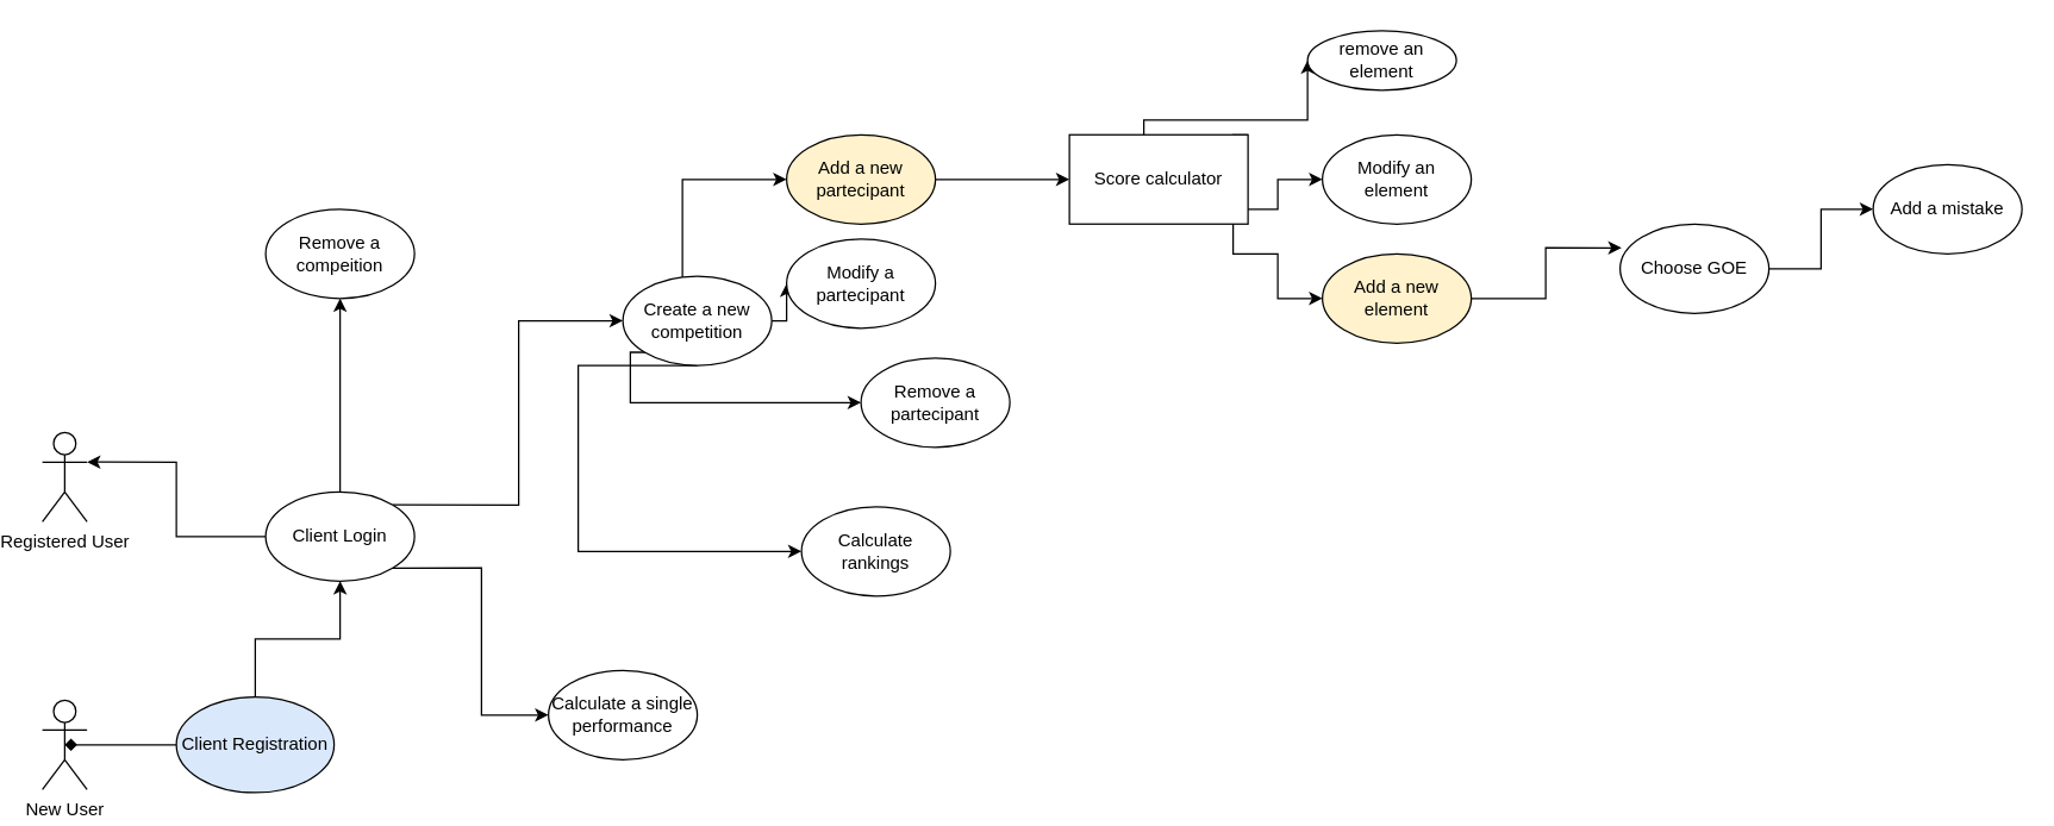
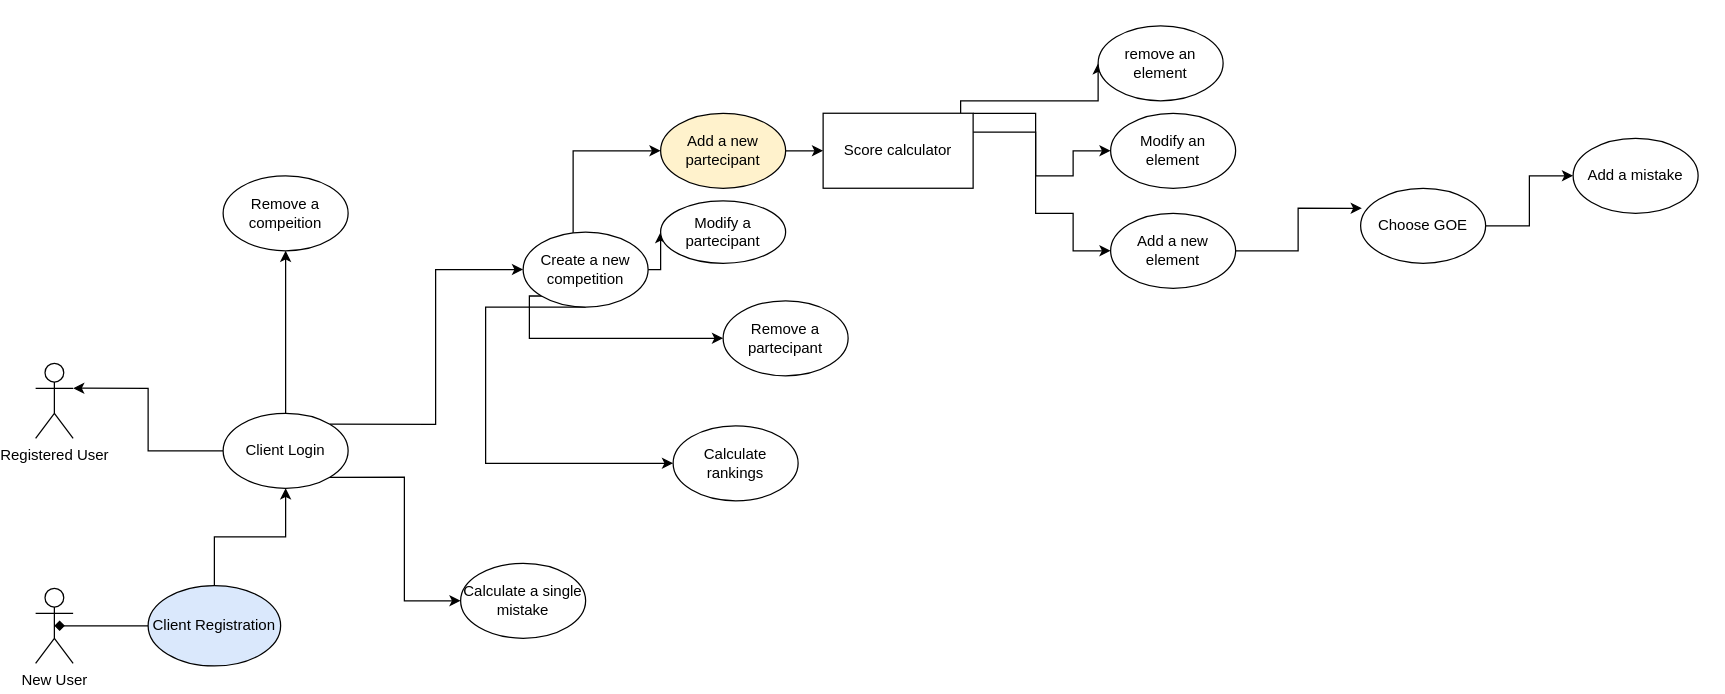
- <mxCell id="33" value="remove an element" style="ellipse;whiteSpace=wrap;html=1;" vertex="1" parent="1"><mxGeometry x="870" y="20" width="100" height="40" as="geometry" /></mxCell>
+ <mxCell id="33" value="remove an element" style="ellipse;whiteSpace=wrap;html=1;" vertex="1" parent="1"><mxGeometry x="870" y="20" width="100" height="60" as="geometry" /></mxCell>
- <mxCell id="29" value="Score calculator" style="rounded=0;whiteSpace=wrap;html=1;" vertex="1" parent="1"><mxGeometry x="710" y="90" width="120" height="60" as="geometry" /></mxCell>
+ <mxCell id="29" value="Score calculator" style="rounded=0;whiteSpace=wrap;html=1;" vertex="1" parent="1"><mxGeometry x="650" y="90" width="120" height="60" as="geometry" /></mxCell>
- <mxCell id="25" value="Modify a partecipant" style="ellipse;whiteSpace=wrap;html=1;" vertex="1" parent="1"><mxGeometry x="520" y="160" width="100" height="60" as="geometry" /></mxCell>
+ <mxCell id="25" value="Modify a partecipant" style="ellipse;whiteSpace=wrap;html=1;" vertex="1" parent="1"><mxGeometry x="520" y="160" width="100" height="50" as="geometry" /></mxCell>
- <mxCell id="24" value="Add a new element" style="ellipse;whiteSpace=wrap;html=1;fillColor=#fff2cc;" vertex="1" parent="1"><mxGeometry x="880" y="170" width="100" height="60" as="geometry" /></mxCell>
+ <mxCell id="24" value="Add a new element" style="ellipse;whiteSpace=wrap;html=1;" vertex="1" parent="1"><mxGeometry x="880" y="170" width="100" height="60" as="geometry" /></mxCell>
- <mxCell id="17" value="Calculate a single performance" style="ellipse;whiteSpace=wrap;html=1;" vertex="1" parent="1"><mxGeometry x="360" y="450" width="100" height="60" as="geometry" /></mxCell>
+ <mxCell id="17" value="Calculate a single mistake" style="ellipse;whiteSpace=wrap;html=1;" vertex="1" parent="1"><mxGeometry x="360" y="450" width="100" height="60" as="geometry" /></mxCell>
